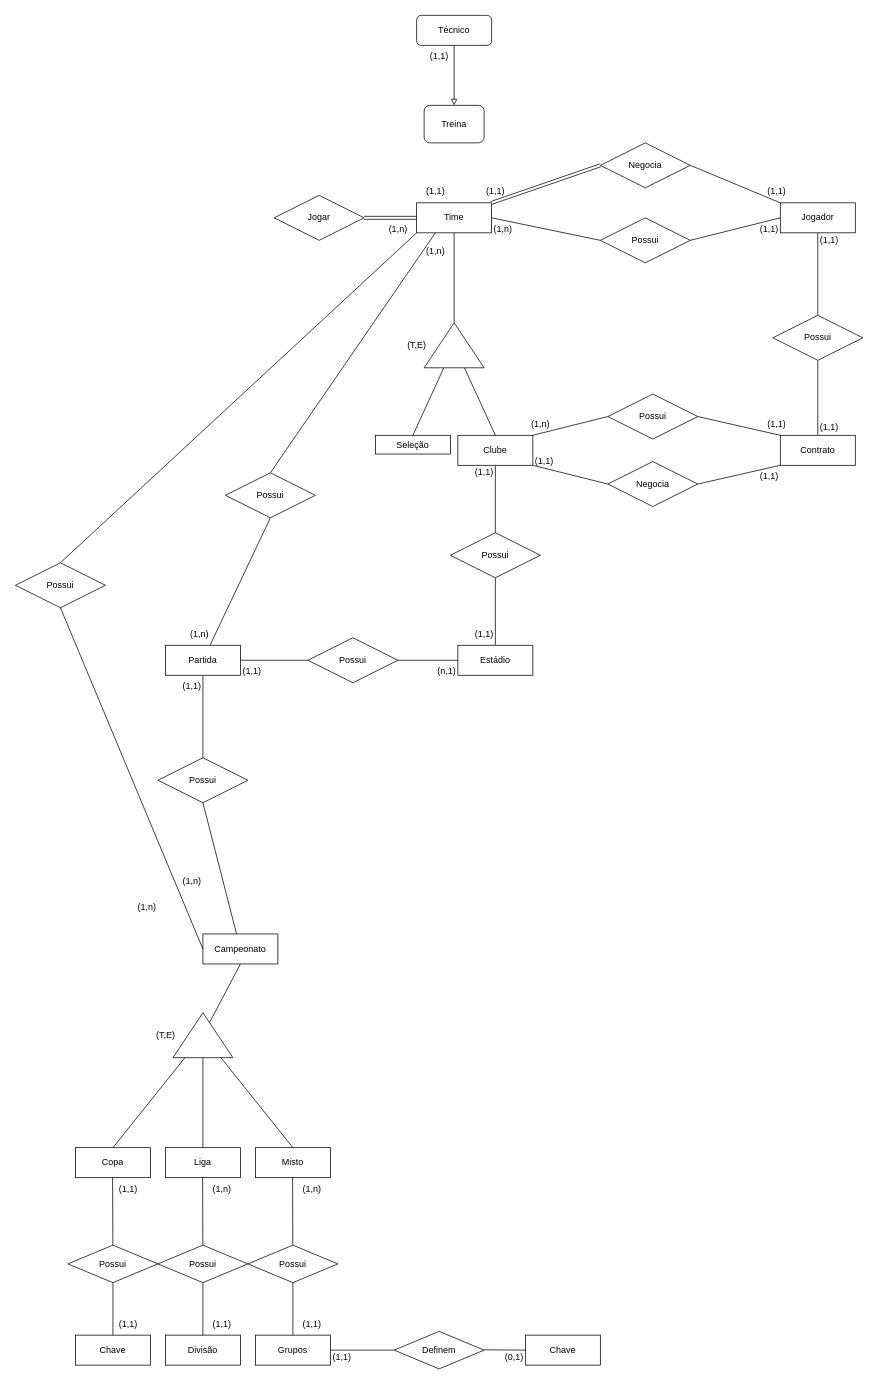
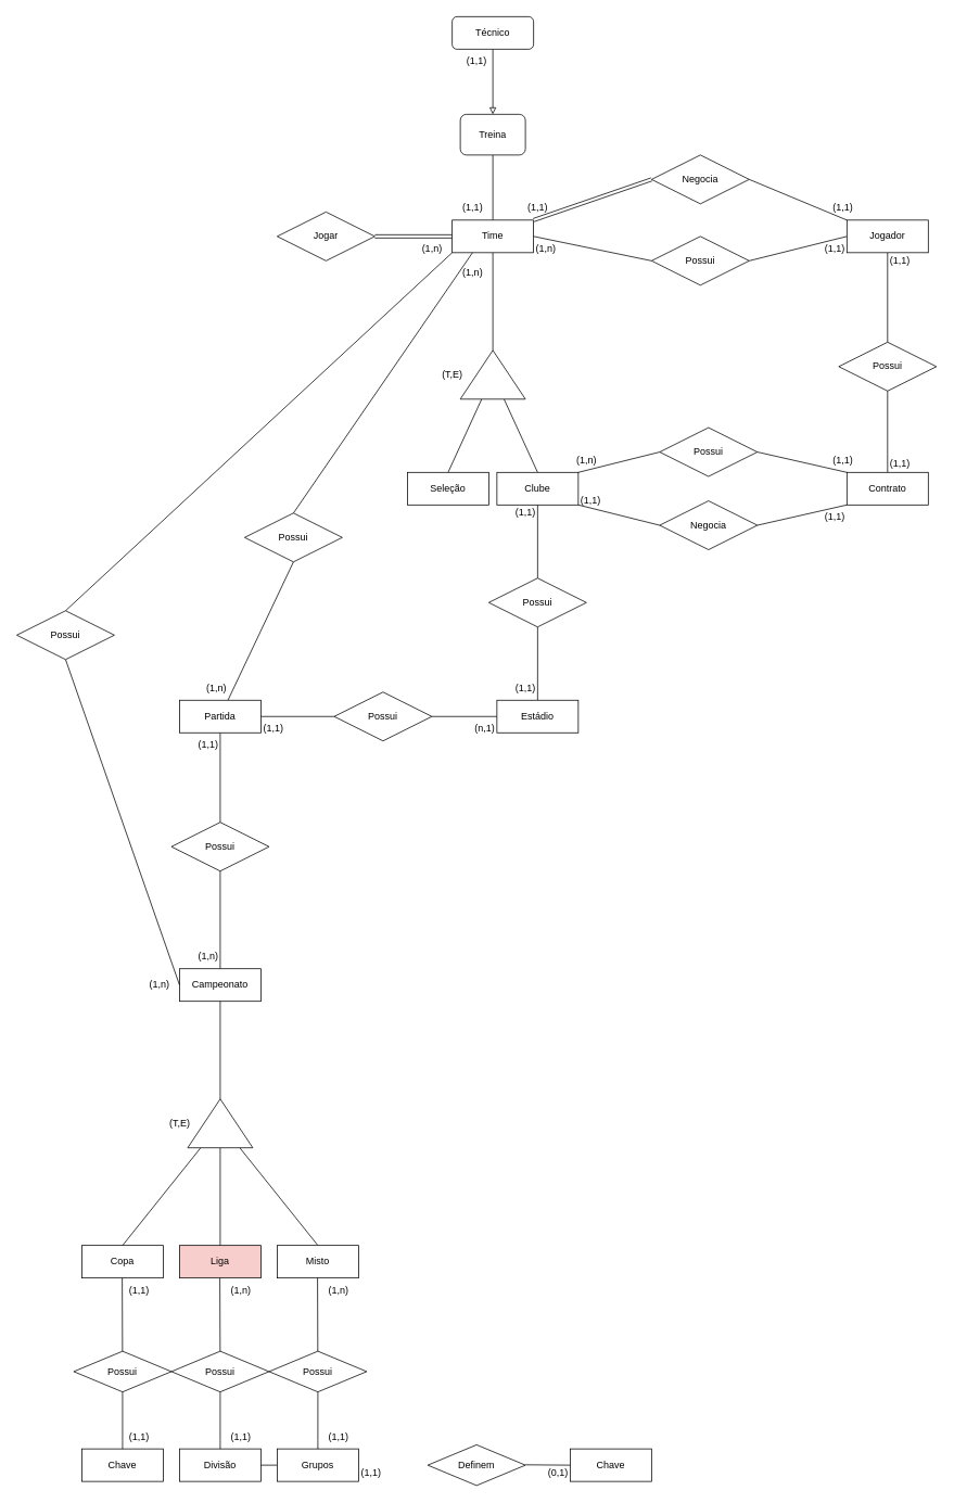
+ <mxCell id="3" style="edgeStyle=orthogonalEdgeStyle;rounded=0;orthogonalLoop=1;jettySize=auto;html=1;entryX=0.5;entryY=0;entryDx=0;entryDy=0;endArrow=none;endFill=0;entryPerimeter=0;" edge="1" parent="1" source="4" target="25"><mxGeometry relative="1" as="geometry"><mxPoint x="605" y="260" as="targetPoint" /></mxGeometry></mxCell>
- <mxCell id="51" value="Jogar" style="shape=rhombus;perimeter=rhombusPerimeter;whiteSpace=wrap;html=1;align=center;" vertex="1" parent="1"><mxGeometry x="365" y="260" width="120" height="60" as="geometry" /></mxCell>
+ <mxCell id="51" value="Jogar" style="shape=rhombus;perimeter=rhombusPerimeter;whiteSpace=wrap;html=1;align=center;" vertex="1" parent="1"><mxGeometry x="340" y="260" width="120" height="60" as="geometry" /></mxCell>
- <mxCell id="14" value="Seleção" style="whiteSpace=wrap;html=1;align=center;" vertex="1" parent="1"><mxGeometry x="500" y="580" width="100" height="25" as="geometry" /></mxCell>
+ <mxCell id="14" value="Seleção" style="whiteSpace=wrap;html=1;align=center;" vertex="1" parent="1"><mxGeometry x="500" y="580" width="100" height="40" as="geometry" /></mxCell>
- <mxCell id="38" value="Campeonato" style="whiteSpace=wrap;html=1;align=center;" vertex="1" parent="1"><mxGeometry x="270" y="1245" width="100" height="40" as="geometry" /></mxCell>
+ <mxCell id="38" value="Campeonato" style="whiteSpace=wrap;html=1;align=center;" vertex="1" parent="1"><mxGeometry x="220" y="1190" width="100" height="40" as="geometry" /></mxCell>
- <mxCell id="46" value="Liga" style="whiteSpace=wrap;html=1;align=center;" vertex="1" parent="1"><mxGeometry x="220" y="1530" width="100" height="40" as="geometry" /></mxCell>
+ <mxCell id="46" value="Liga" style="whiteSpace=wrap;html=1;align=center;fillColor=#f8cecc;" vertex="1" parent="1"><mxGeometry x="220" y="1530" width="100" height="40" as="geometry" /></mxCell>
- <mxCell id="61" style="edgeStyle=none;rounded=0;orthogonalLoop=1;jettySize=auto;html=1;endArrow=none;endFill=0;" edge="1" parent="1" source="62" target="66"><mxGeometry relative="1" as="geometry" /></mxCell>
+ <mxCell id="61" style="edgeStyle=none;rounded=0;orthogonalLoop=1;jettySize=auto;html=1;endArrow=none;endFill=0;" edge="1" parent="1" source="62" target="53"><mxGeometry relative="1" as="geometry" /></mxCell>
